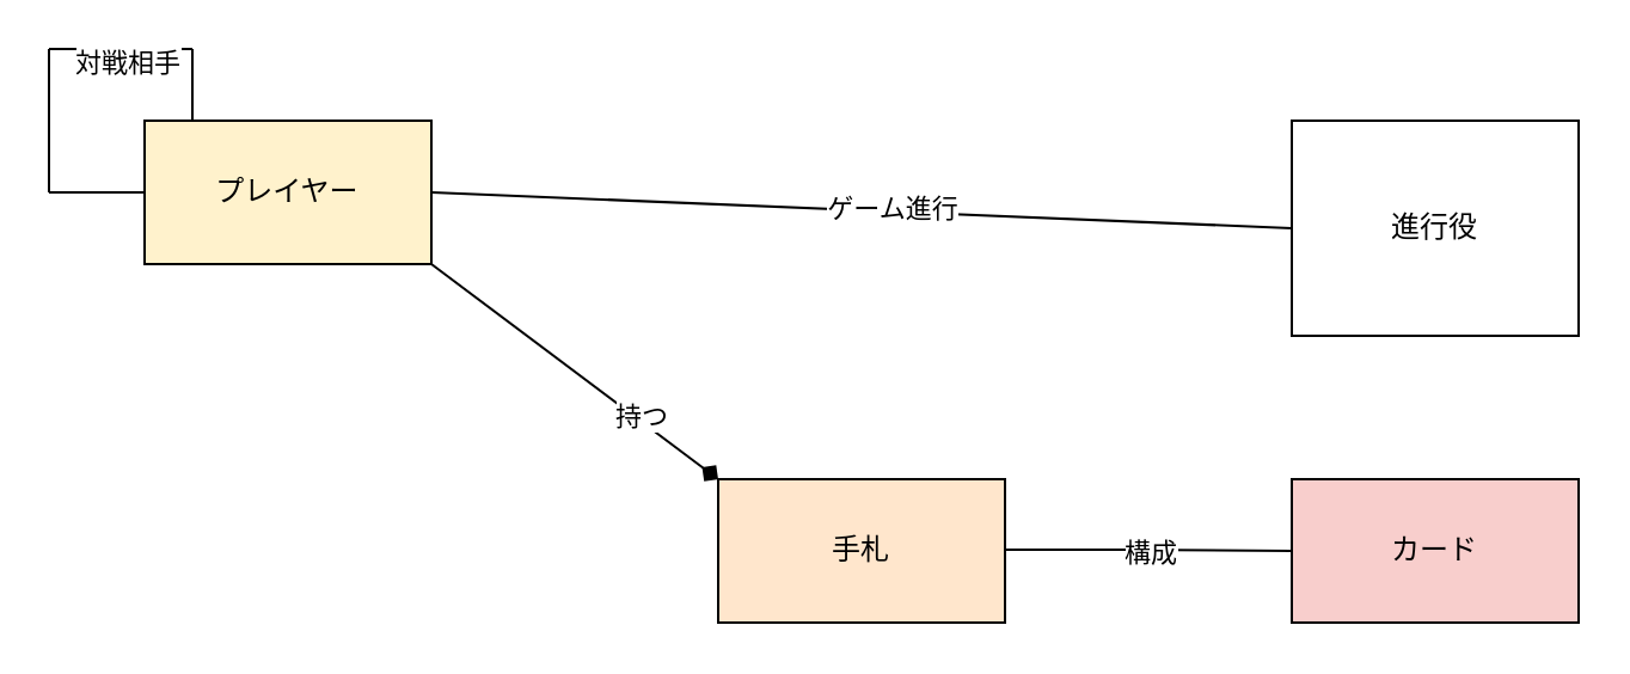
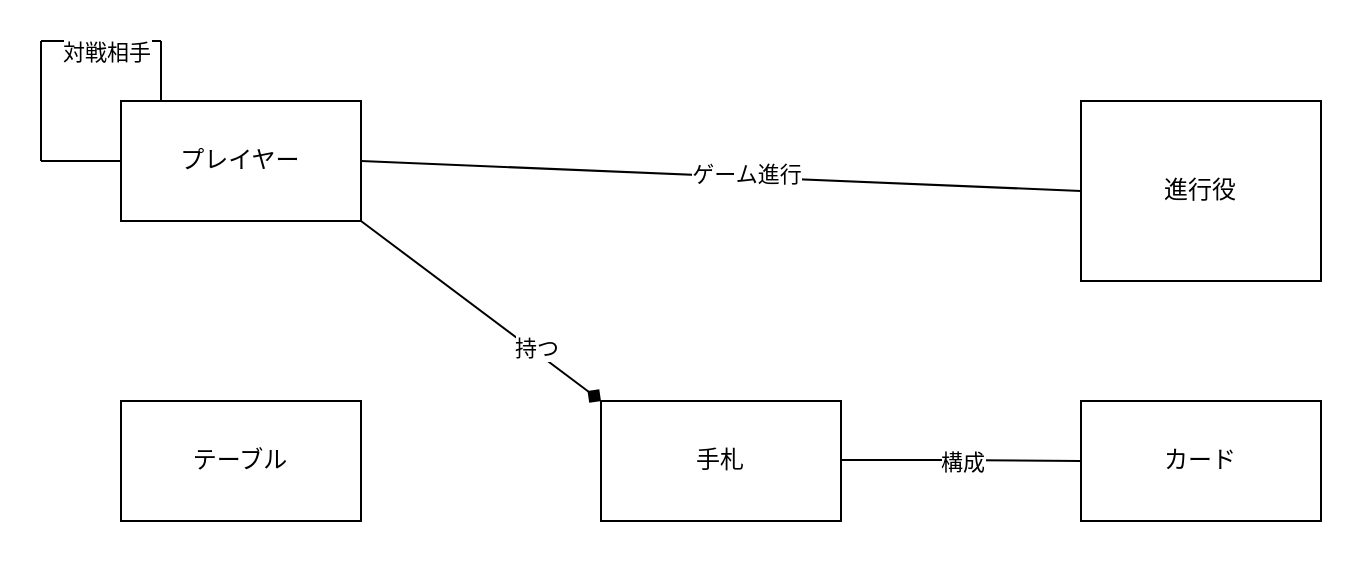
- <mxCell id="2" value="プレイヤー" style="rounded=0;whiteSpace=wrap;html=1;fillColor=#fff2cc;" vertex="1" parent="1"><mxGeometry x="60" y="50" width="120" height="60" as="geometry" /></mxCell>
+ <mxCell id="2" value="プレイヤー" style="rounded=0;whiteSpace=wrap;html=1;" vertex="1" parent="1"><mxGeometry x="60" y="50" width="120" height="60" as="geometry" /></mxCell>
+ <mxCell id="5" value="テーブル" style="rounded=0;whiteSpace=wrap;html=1;" vertex="1" parent="1"><mxGeometry x="60" y="200" width="120" height="60" as="geometry" /></mxCell>
- <mxCell id="6" value="手札" style="rounded=0;whiteSpace=wrap;html=1;fillColor=#ffe6cc;" vertex="1" parent="1"><mxGeometry x="300" y="200" width="120" height="60" as="geometry" /></mxCell>
+ <mxCell id="6" value="手札" style="rounded=0;whiteSpace=wrap;html=1;" vertex="1" parent="1"><mxGeometry x="300" y="200" width="120" height="60" as="geometry" /></mxCell>
- <mxCell id="4" value="カード" style="rounded=0;whiteSpace=wrap;html=1;fillColor=#f8cecc;" vertex="1" parent="1"><mxGeometry x="540" y="200" width="120" height="60" as="geometry" /></mxCell>
+ <mxCell id="4" value="カード" style="rounded=0;whiteSpace=wrap;html=1;" vertex="1" parent="1"><mxGeometry x="540" y="200" width="120" height="60" as="geometry" /></mxCell>
